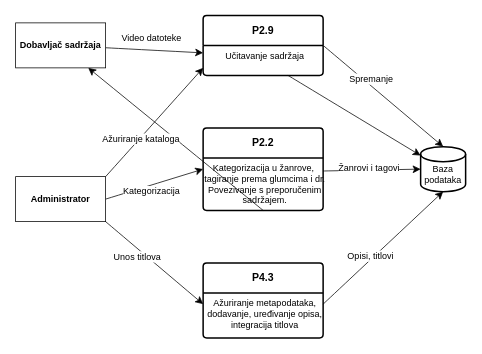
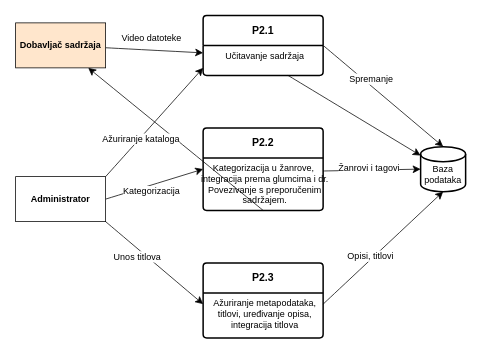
- <mxCell id="2" value="&lt;b&gt;P2.9&lt;/b&gt;" style="swimlane;childLayout=stackLayout;horizontal=1;startSize=40;horizontalStack=0;rounded=1;fontSize=14;fontStyle=0;strokeWidth=2;resizeParent=0;resizeLast=1;shadow=0;dashed=0;align=center;arcSize=4;whiteSpace=wrap;html=1;" vertex="1" parent="1"><mxGeometry x="270" y="20" width="160" height="80" as="geometry" /></mxCell>
+ <mxCell id="2" value="&lt;b&gt;P2.1&lt;/b&gt;" style="swimlane;childLayout=stackLayout;horizontal=1;startSize=40;horizontalStack=0;rounded=1;fontSize=14;fontStyle=0;strokeWidth=2;resizeParent=0;resizeLast=1;shadow=0;dashed=0;align=center;arcSize=4;whiteSpace=wrap;html=1;" vertex="1" parent="1"><mxGeometry x="270" y="20" width="160" height="80" as="geometry" /></mxCell>
- <mxCell id="7" value="&lt;b&gt;Dobavljač sadržaja&lt;/b&gt;" style="rounded=0;whiteSpace=wrap;html=1;" vertex="1" parent="1"><mxGeometry x="20" y="30" width="120" height="60" as="geometry" /></mxCell>
+ <mxCell id="7" value="&lt;b&gt;Dobavljač sadržaja&lt;/b&gt;" style="rounded=0;whiteSpace=wrap;html=1;fillColor=#ffe6cc;" vertex="1" parent="1"><mxGeometry x="20" y="30" width="120" height="60" as="geometry" /></mxCell>
- <mxCell id="9" value="&lt;div&gt;&lt;span style=&quot;background-color: transparent; color: light-dark(rgb(0, 0, 0), rgb(255, 255, 255));&quot;&gt;&lt;font&gt;Kategorizacija u žanrove,&amp;nbsp;&lt;/font&gt;&lt;/span&gt;&lt;/div&gt;&lt;div&gt;&lt;span style=&quot;background-color: transparent; color: light-dark(rgb(0, 0, 0), rgb(255, 255, 255));&quot;&gt;&lt;font&gt;tagiranje prema glumcima i dr.&lt;/font&gt;&lt;/span&gt;&lt;/div&gt;&lt;div&gt;&lt;span style=&quot;background-color: transparent; color: light-dark(rgb(0, 0, 0), rgb(255, 255, 255));&quot;&gt;Povezivanje s preporučenim&lt;/span&gt;&lt;/div&gt;&lt;div&gt;&lt;span style=&quot;background-color: transparent; color: light-dark(rgb(0, 0, 0), rgb(255, 255, 255));&quot;&gt;sadržajem.&lt;/span&gt;&lt;/div&gt;" style="align=center;strokeColor=none;fillColor=none;spacingLeft=4;fontSize=12;verticalAlign=top;resizable=0;rotatable=0;part=1;html=1;" vertex="1" parent="8"><mxGeometry y="40" width="160" height="70" as="geometry" /></mxCell>
+ <mxCell id="9" value="&lt;div&gt;&lt;span style=&quot;background-color: transparent; color: light-dark(rgb(0, 0, 0), rgb(255, 255, 255));&quot;&gt;&lt;font&gt;Kategorizacija u žanrove,&amp;nbsp;&lt;/font&gt;&lt;/span&gt;&lt;/div&gt;&lt;div&gt;&lt;span style=&quot;background-color: transparent; color: light-dark(rgb(0, 0, 0), rgb(255, 255, 255));&quot;&gt;&lt;font&gt;integracija prema glumcima i dr.&lt;/font&gt;&lt;/span&gt;&lt;/div&gt;&lt;div&gt;&lt;span style=&quot;background-color: transparent; color: light-dark(rgb(0, 0, 0), rgb(255, 255, 255));&quot;&gt;Povezivanje s preporučenim&lt;/span&gt;&lt;/div&gt;&lt;div&gt;&lt;span style=&quot;background-color: transparent; color: light-dark(rgb(0, 0, 0), rgb(255, 255, 255));&quot;&gt;sadržajem.&lt;/span&gt;&lt;/div&gt;" style="align=center;strokeColor=none;fillColor=none;spacingLeft=4;fontSize=12;verticalAlign=top;resizable=0;rotatable=0;part=1;html=1;" vertex="1" parent="8"><mxGeometry y="40" width="160" height="70" as="geometry" /></mxCell>
- <mxCell id="10" value="&lt;b&gt;P4.3&lt;/b&gt;" style="swimlane;childLayout=stackLayout;horizontal=1;startSize=40;horizontalStack=0;rounded=1;fontSize=14;fontStyle=0;strokeWidth=2;resizeParent=0;resizeLast=1;shadow=0;dashed=0;align=center;arcSize=4;whiteSpace=wrap;html=1;" vertex="1" parent="1"><mxGeometry x="270" y="350" width="160" height="100" as="geometry" /></mxCell>
+ <mxCell id="10" value="&lt;b&gt;P2.3&lt;/b&gt;" style="swimlane;childLayout=stackLayout;horizontal=1;startSize=40;horizontalStack=0;rounded=1;fontSize=14;fontStyle=0;strokeWidth=2;resizeParent=0;resizeLast=1;shadow=0;dashed=0;align=center;arcSize=4;whiteSpace=wrap;html=1;" vertex="1" parent="1"><mxGeometry x="270" y="350" width="160" height="100" as="geometry" /></mxCell>
- <mxCell id="11" value="&lt;div&gt;Ažuriranje metapodataka,&lt;/div&gt;&lt;div&gt;dodavanje, uređivanje opisa,&lt;/div&gt;&lt;div&gt;integracija titlova&lt;/div&gt;" style="align=center;strokeColor=none;fillColor=none;spacingLeft=4;fontSize=12;verticalAlign=top;resizable=0;rotatable=0;part=1;html=1;" vertex="1" parent="10"><mxGeometry y="40" width="160" height="60" as="geometry" /></mxCell>
+ <mxCell id="11" value="&lt;div&gt;Ažuriranje metapodataka,&lt;/div&gt;&lt;div&gt;titlovi, uređivanje opisa,&lt;/div&gt;&lt;div&gt;integracija titlova&lt;/div&gt;" style="align=center;strokeColor=none;fillColor=none;spacingLeft=4;fontSize=12;verticalAlign=top;resizable=0;rotatable=0;part=1;html=1;" vertex="1" parent="10"><mxGeometry y="40" width="160" height="60" as="geometry" /></mxCell>
